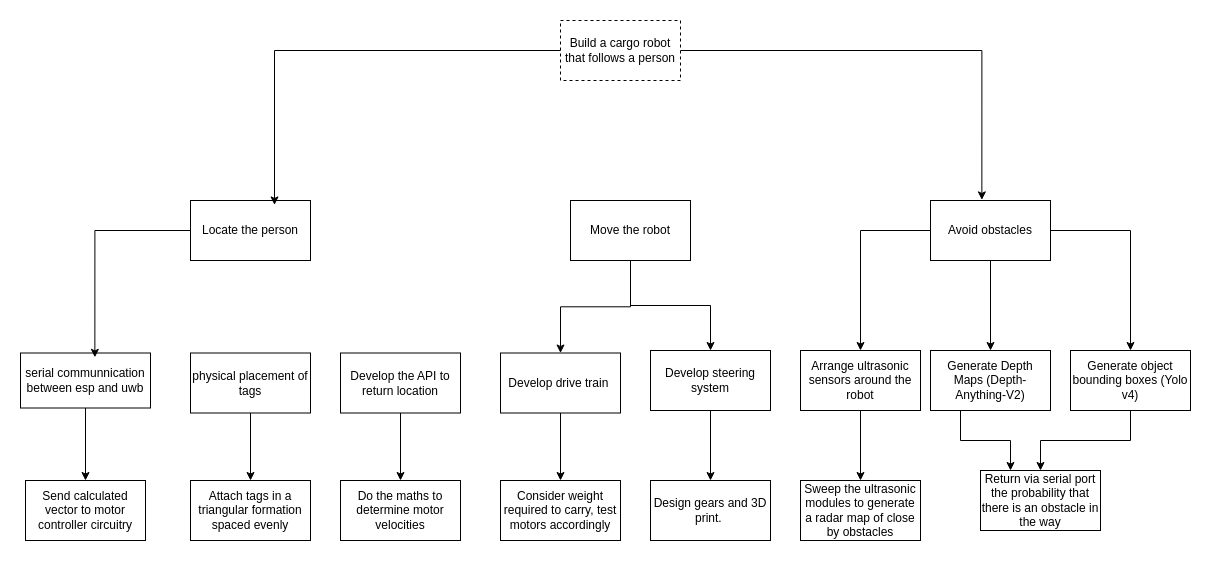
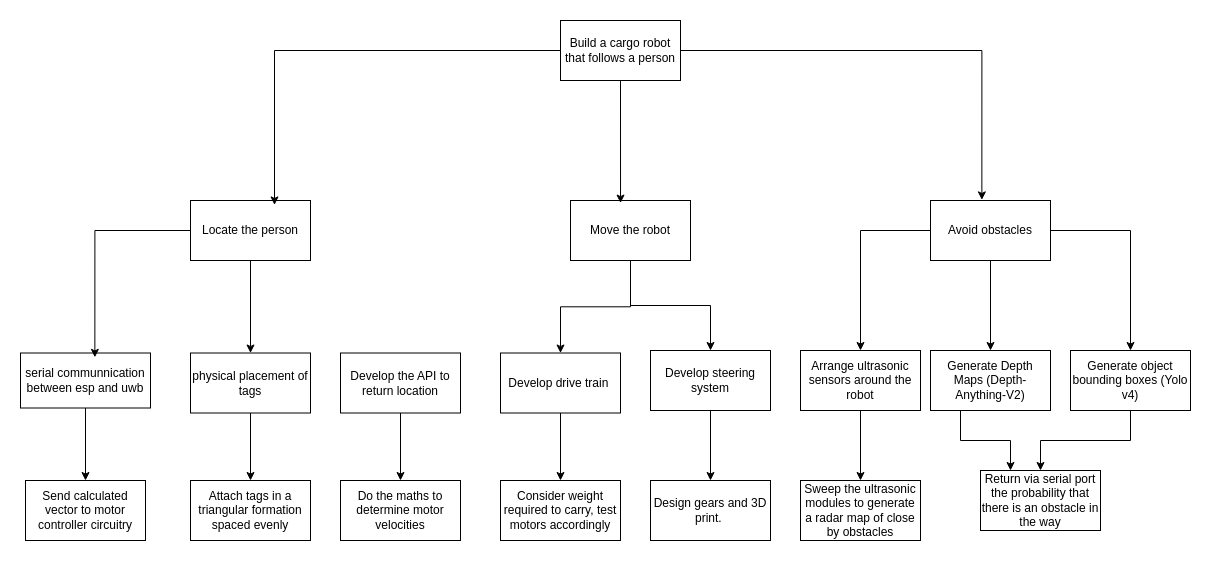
- <mxCell id="2" value="Build a cargo robot that follows a person" style="rounded=0;whiteSpace=wrap;html=1;dashed=1;" vertex="1" parent="1"><mxGeometry x="560" y="20" width="120" height="60" as="geometry" /></mxCell>
+ <mxCell id="2" value="Build a cargo robot that follows a person" style="rounded=0;whiteSpace=wrap;html=1;" vertex="1" parent="1"><mxGeometry x="560" y="20" width="120" height="60" as="geometry" /></mxCell>
+ <mxCell id="36" style="edgeStyle=orthogonalEdgeStyle;rounded=0;orthogonalLoop=1;jettySize=auto;html=1;exitX=0.5;exitY=1;exitDx=0;exitDy=0;entryX=0.417;entryY=0.043;entryDx=0;entryDy=0;entryPerimeter=0;" edge="1" parent="1" source="2" target="7"><mxGeometry relative="1" as="geometry" /></mxCell>
+ <mxCell id="3" style="edgeStyle=orthogonalEdgeStyle;rounded=0;orthogonalLoop=1;jettySize=auto;html=1;entryX=0.5;entryY=0;entryDx=0;entryDy=0;" edge="1" parent="1" source="4" target="15"><mxGeometry relative="1" as="geometry" /></mxCell>
